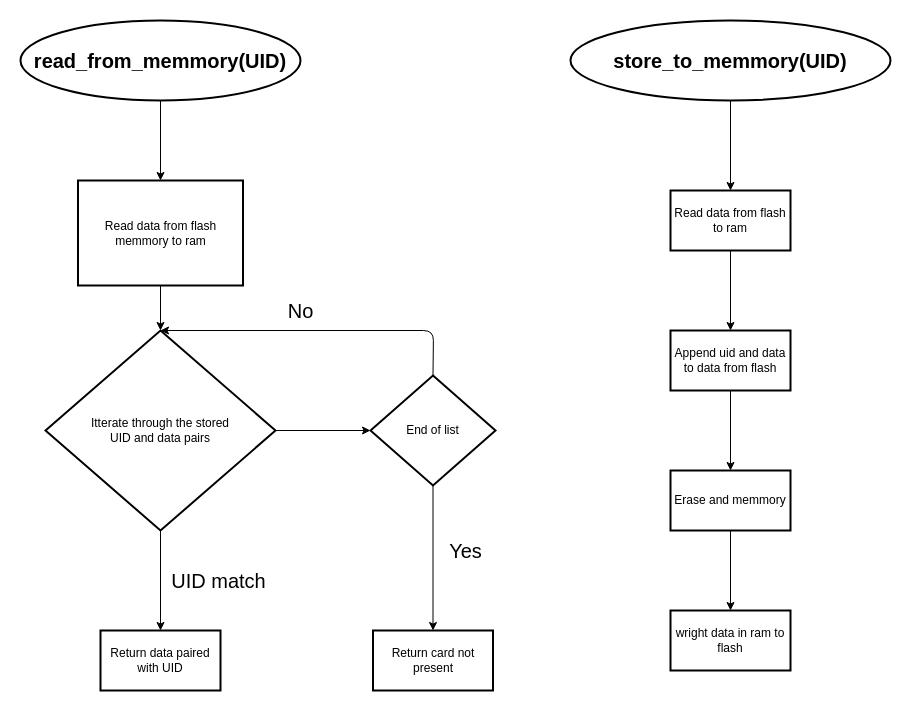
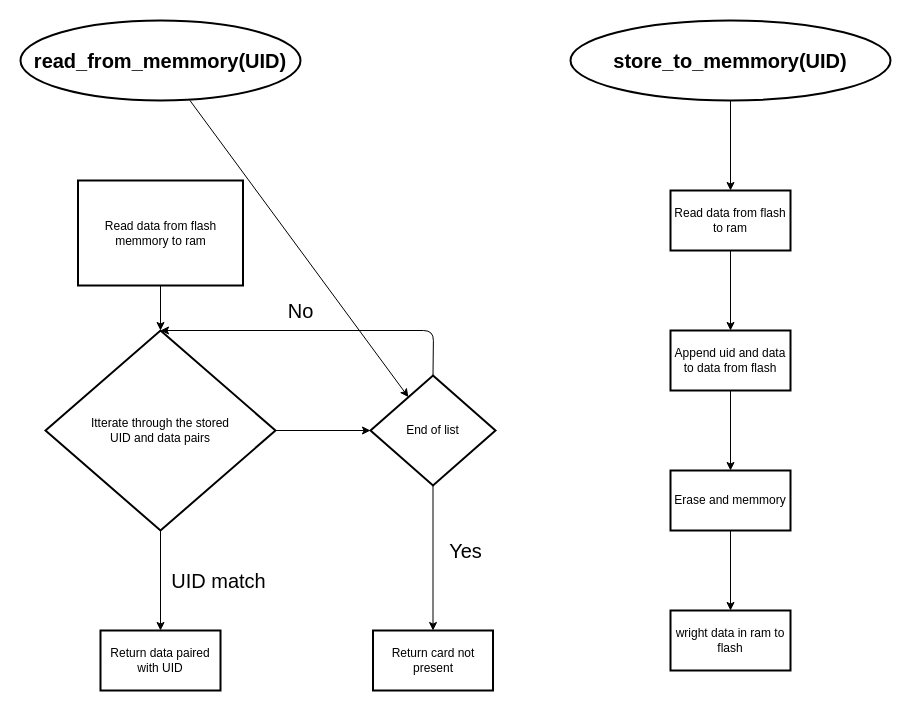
- <mxCell id="4" value="" style="edgeStyle=none;html=1;fontSize=20;" edge="1" parent="1" source="5" target="7"><mxGeometry relative="1" as="geometry" /></mxCell>
+ <mxCell id="4" value="" style="edgeStyle=none;html=1;fontSize=20;" edge="1" parent="1" source="5" target="15"><mxGeometry relative="1" as="geometry" /></mxCell>
